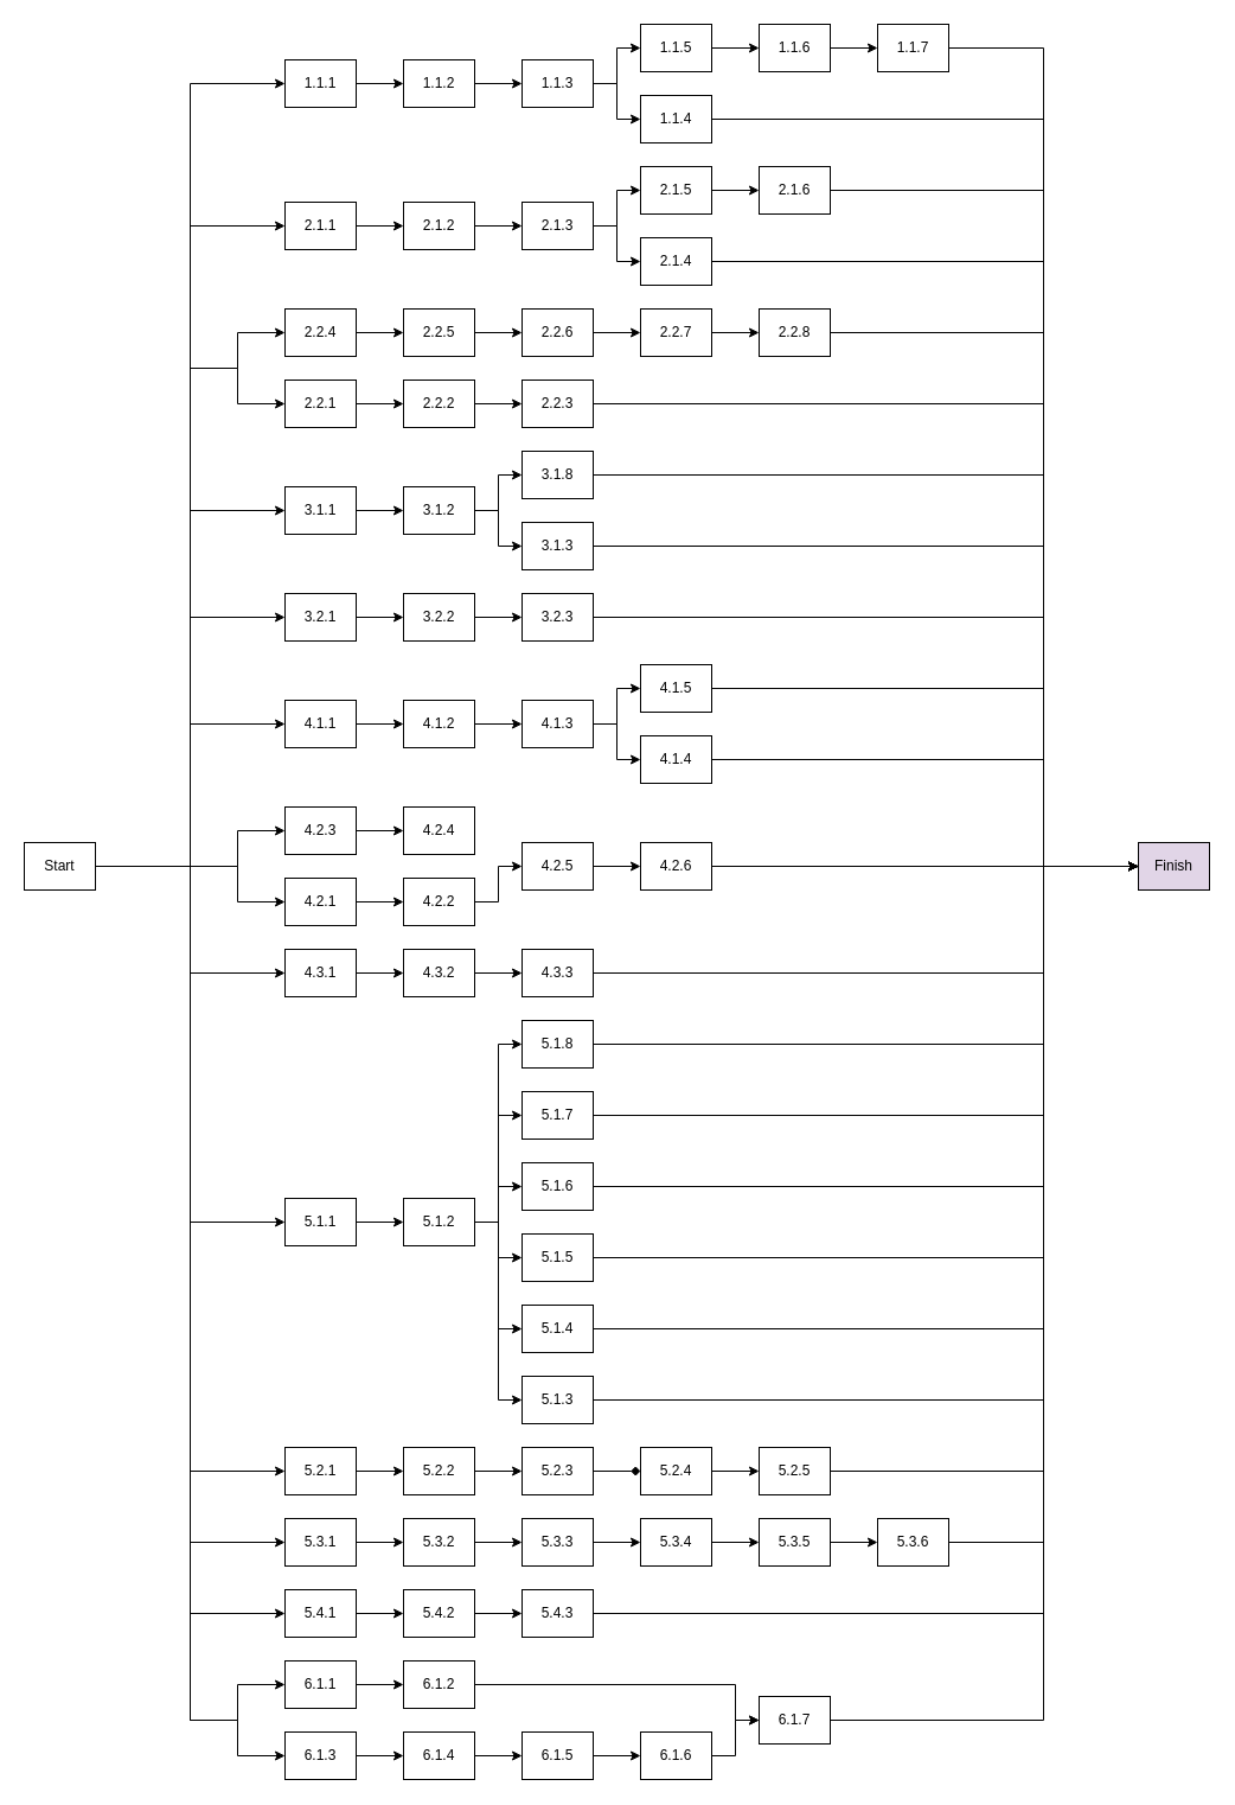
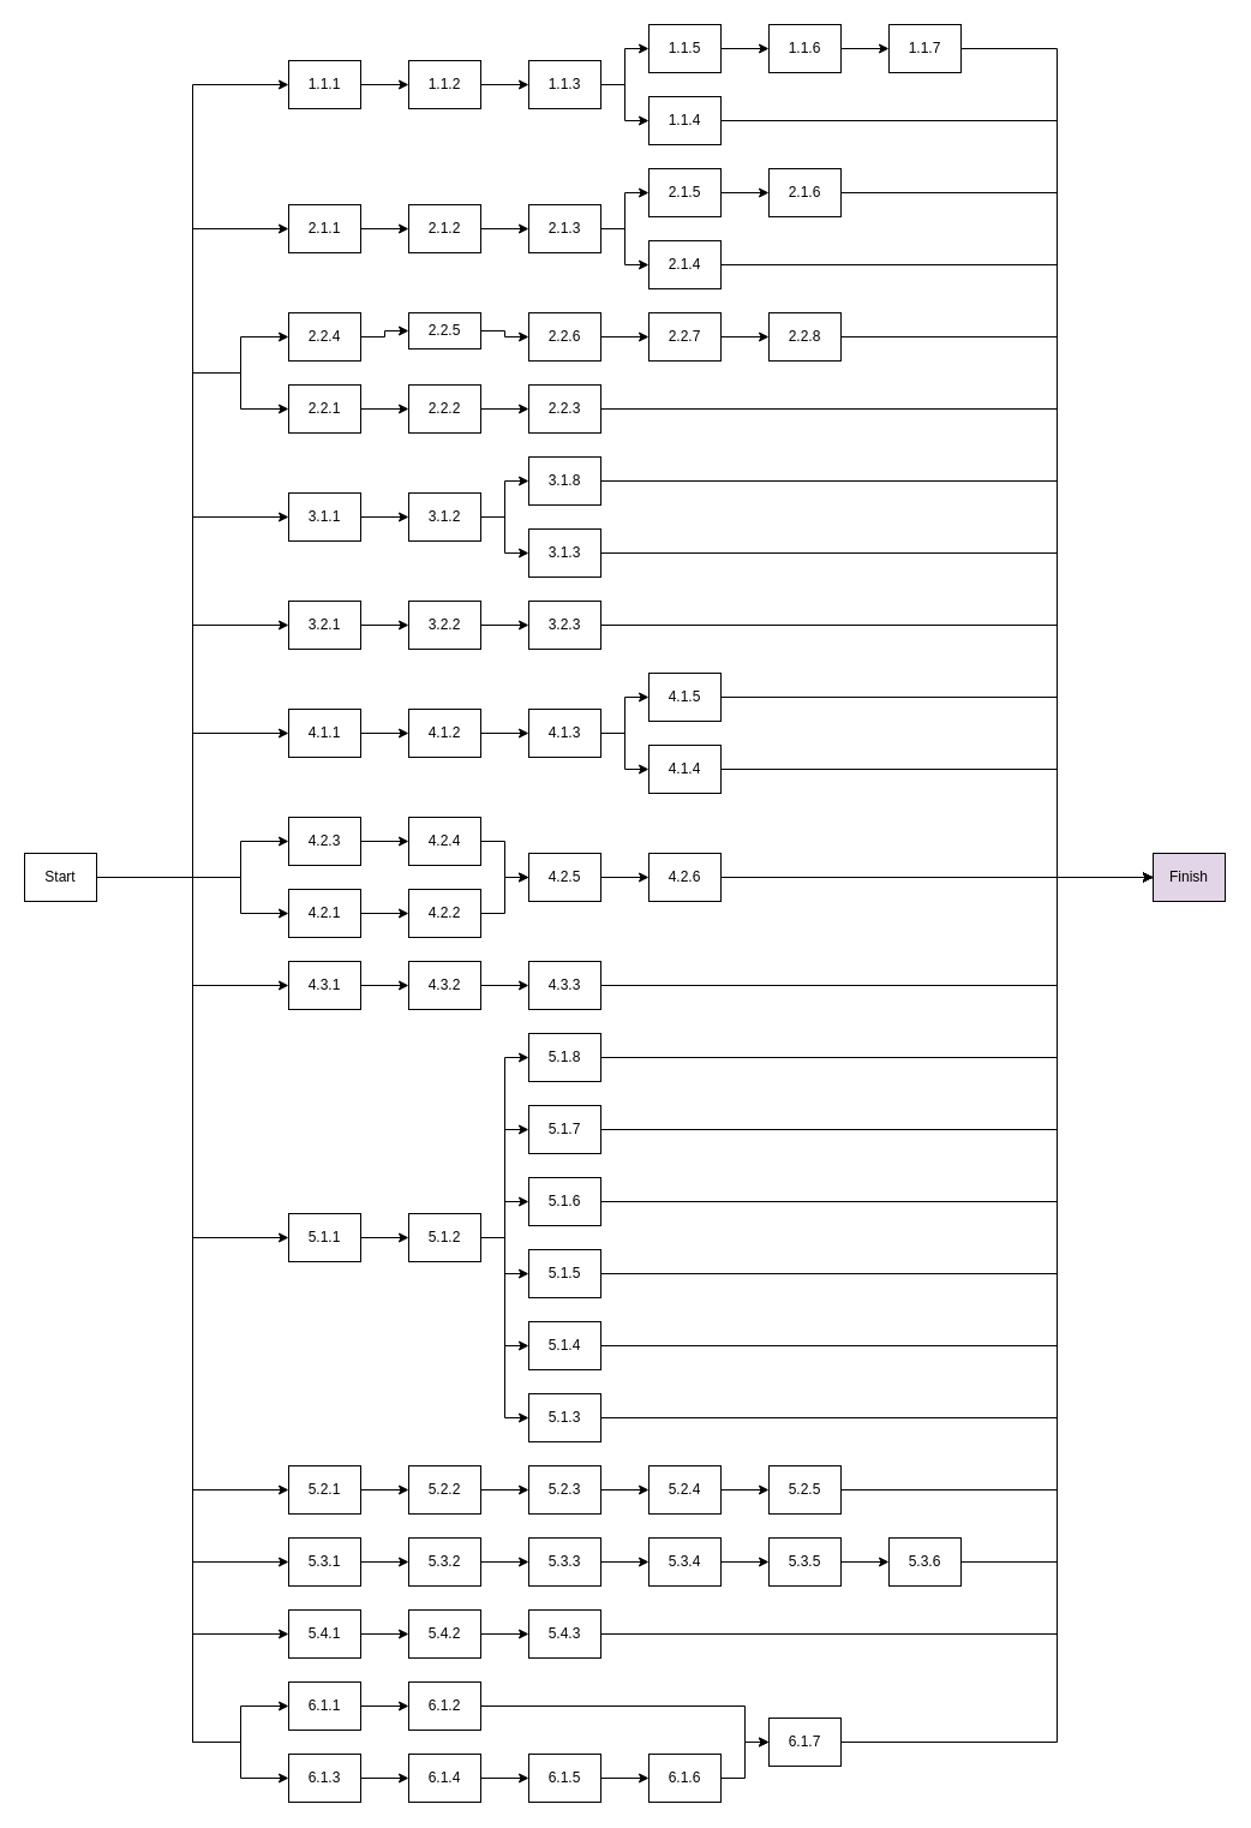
- <mxCell id="50" value="2.2.5" style="rounded=0;whiteSpace=wrap;html=1;" vertex="1" parent="1"><mxGeometry x="340" y="260" width="60" height="40" as="geometry" /></mxCell>
+ <mxCell id="50" value="2.2.5" style="rounded=0;whiteSpace=wrap;html=1;" vertex="1" parent="1"><mxGeometry x="340" y="260" width="60" height="30" as="geometry" /></mxCell>
+ <mxCell id="89" style="edgeStyle=orthogonalEdgeStyle;rounded=0;orthogonalLoop=1;jettySize=auto;html=1;exitX=1;exitY=0.5;exitDx=0;exitDy=0;" edge="1" parent="1" source="90" target="96"><mxGeometry relative="1" as="geometry" /></mxCell>
- <mxCell id="130" style="edgeStyle=orthogonalEdgeStyle;rounded=0;orthogonalLoop=1;jettySize=auto;html=1;exitX=1;exitY=0.5;exitDx=0;exitDy=0;endArrow=diamond;" edge="1" parent="1" source="131" target="133"><mxGeometry relative="1" as="geometry" /></mxCell>
+ <mxCell id="130" style="edgeStyle=orthogonalEdgeStyle;rounded=0;orthogonalLoop=1;jettySize=auto;html=1;exitX=1;exitY=0.5;exitDx=0;exitDy=0;" edge="1" parent="1" source="131" target="133"><mxGeometry relative="1" as="geometry" /></mxCell>
